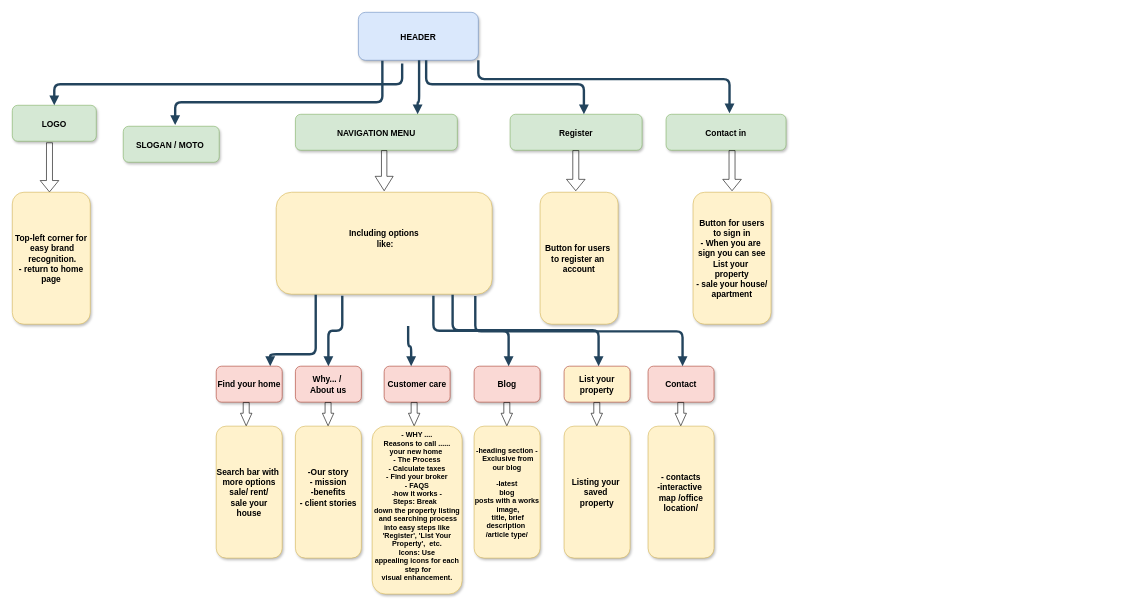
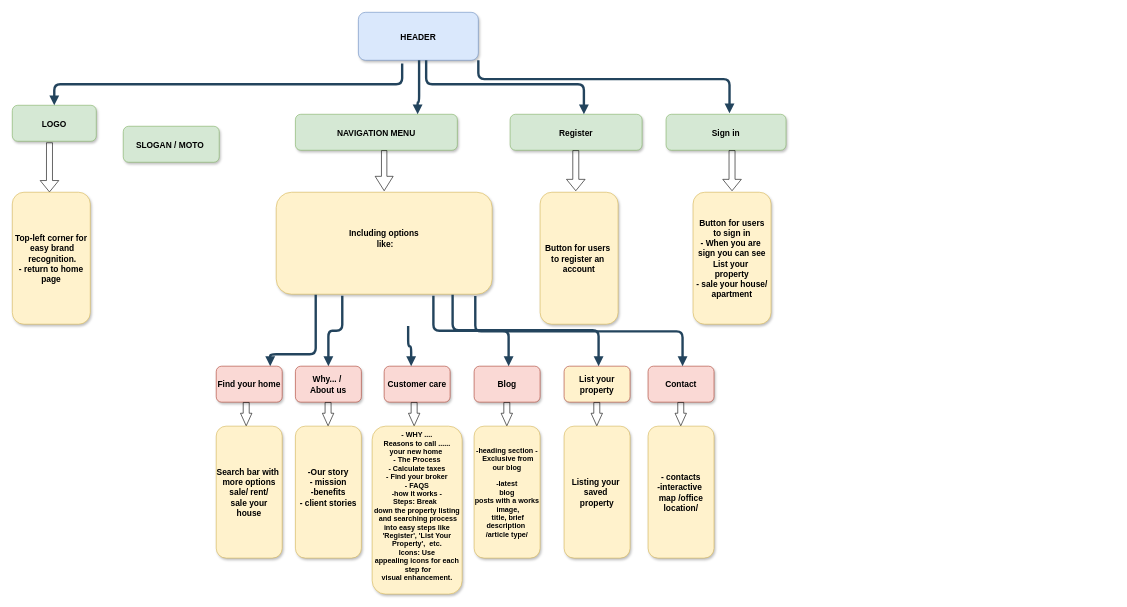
- <mxCell id="7" value="" style="edgeStyle=elbowEdgeStyle;elbow=vertical;strokeWidth=4;endArrow=block;endFill=1;fontStyle=1;strokeColor=#23445D;exitX=0.2;exitY=1.008;exitDx=0;exitDy=0;exitPerimeter=0;entryX=0.459;entryY=1.033;entryDx=0;entryDy=0;entryPerimeter=0;" edge="1" parent="1" source="2" target="6"><mxGeometry x="22" y="165.5" width="100" height="100" as="geometry"><mxPoint x="630" y="160" as="sourcePoint" /><mxPoint x="420" y="180" as="targetPoint" /><Array as="points"><mxPoint x="530" y="170" /><mxPoint x="1002" y="285.5" /></Array></mxGeometry></mxCell>
- <mxCell id="18" value="Contact in" style="rounded=1;fillColor=#d5e8d4;strokeColor=#82b366;shadow=1;fontStyle=1;fontSize=14;direction=west;" vertex="1" parent="1"><mxGeometry x="1110" y="190" width="200" height="60" as="geometry" /></mxCell>
+ <mxCell id="18" value="Sign in" style="rounded=1;fillColor=#d5e8d4;strokeColor=#82b366;shadow=1;fontStyle=1;fontSize=14;direction=west;" vertex="1" parent="1"><mxGeometry x="1110" y="190" width="200" height="60" as="geometry" /></mxCell>
